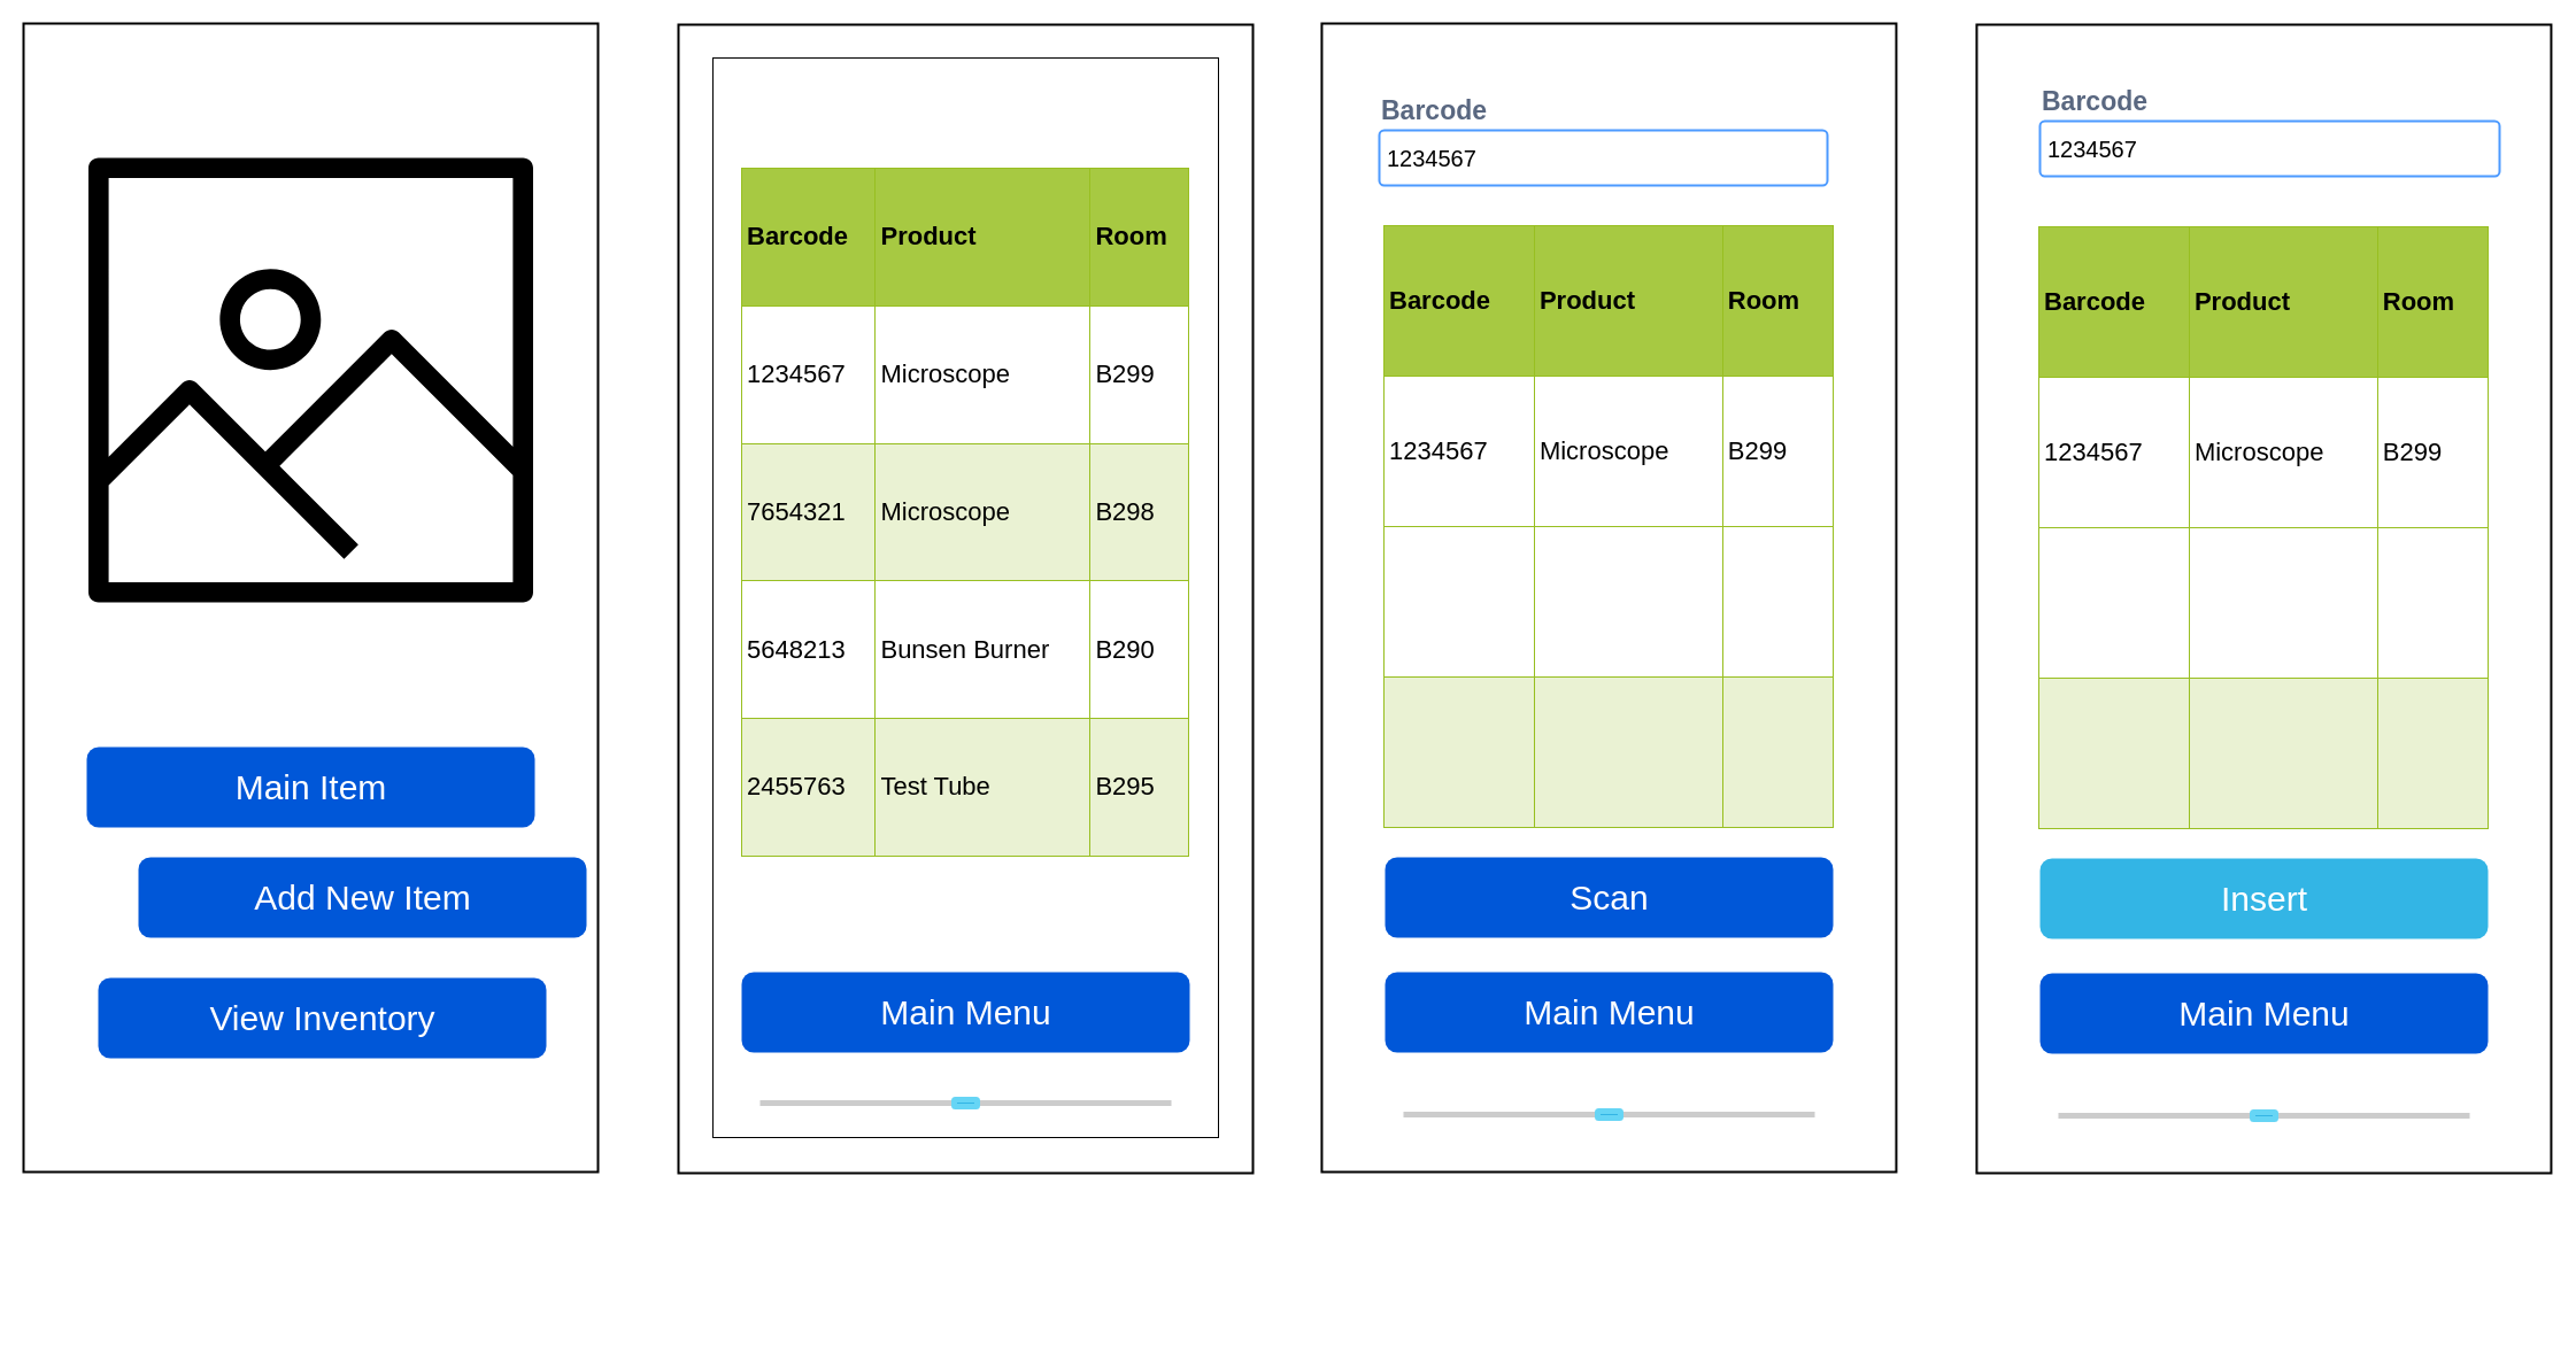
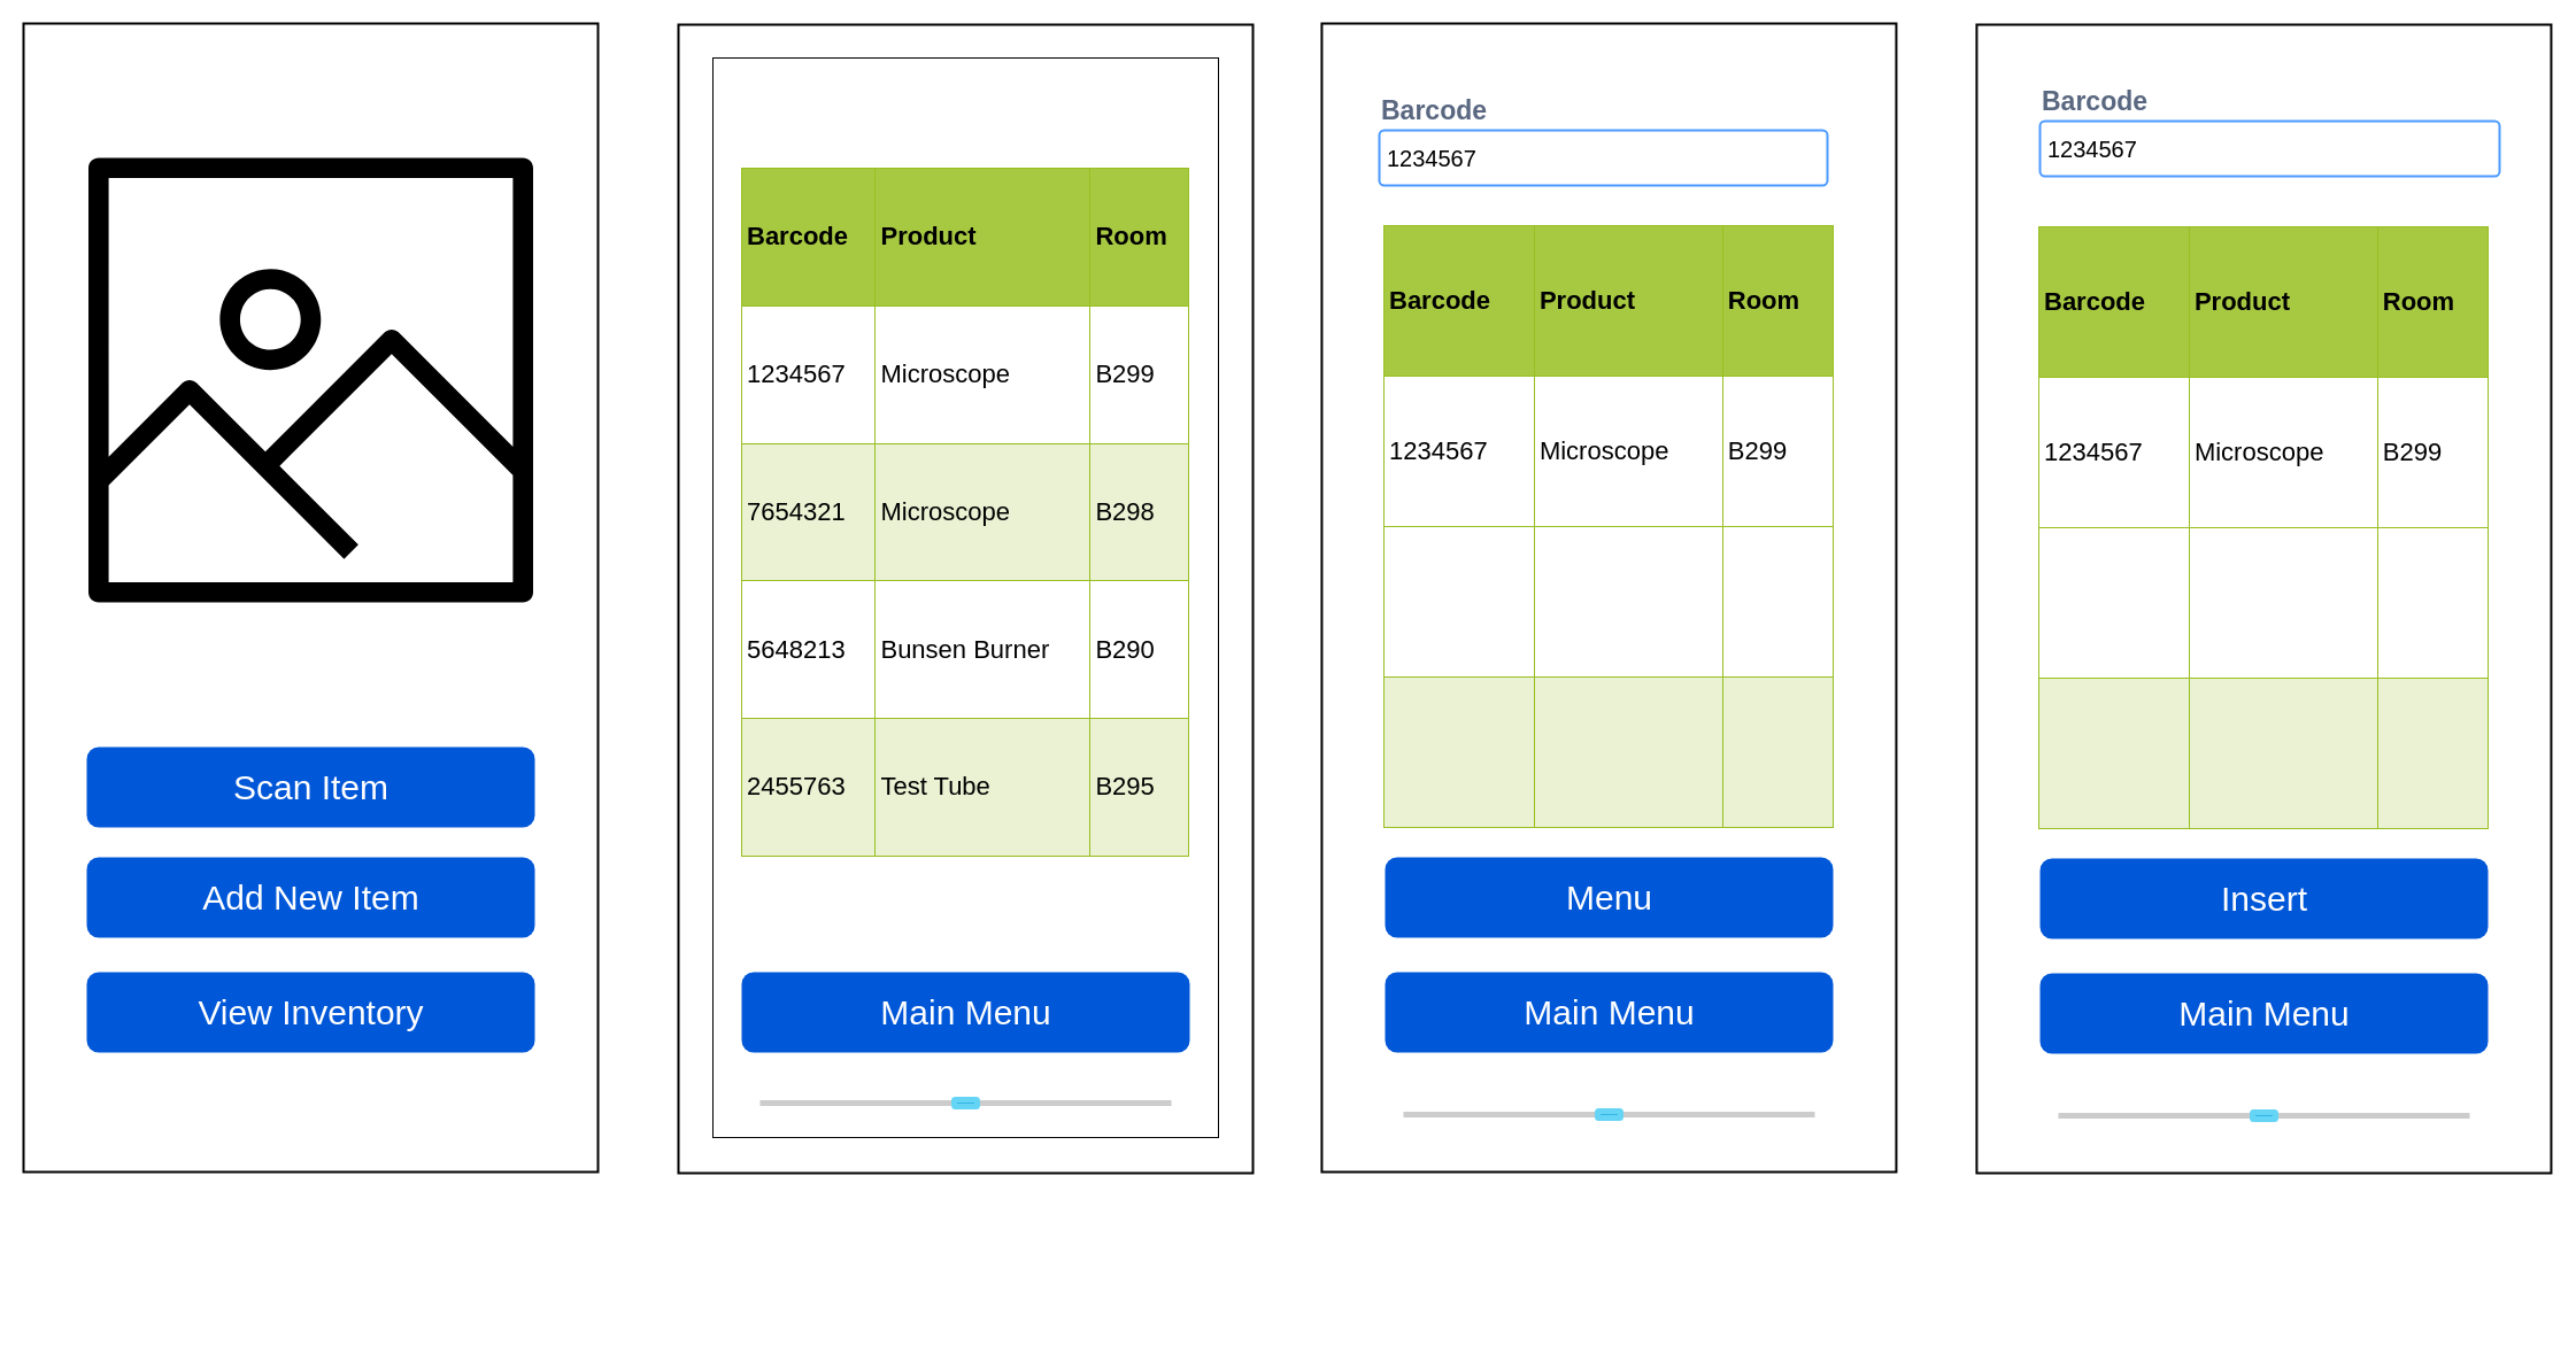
- <mxCell id="7" value="&lt;font style=&quot;font-size: 30px&quot;&gt;Main Item&lt;/font&gt;" style="rounded=1;fillColor=#0057D8;align=center;strokeColor=none;html=1;fontColor=#ffffff;fontSize=12" vertex="1" parent="1"><mxGeometry x="75" y="650" width="390" height="70" as="geometry" /></mxCell>
+ <mxCell id="7" value="&lt;font style=&quot;font-size: 30px&quot;&gt;Scan Item&lt;/font&gt;" style="rounded=1;fillColor=#0057D8;align=center;strokeColor=none;html=1;fontColor=#ffffff;fontSize=12" vertex="1" parent="1"><mxGeometry x="75" y="650" width="390" height="70" as="geometry" /></mxCell>
- <mxCell id="5" value="&lt;font style=&quot;font-size: 30px&quot;&gt;Add New Item&lt;/font&gt;" style="rounded=1;fillColor=#0057D8;align=center;strokeColor=none;html=1;fontColor=#ffffff;fontSize=12" vertex="1" parent="1"><mxGeometry x="120" y="746" width="390" height="70" as="geometry" /></mxCell>
+ <mxCell id="5" value="&lt;font style=&quot;font-size: 30px&quot;&gt;Add New Item&lt;/font&gt;" style="rounded=1;fillColor=#0057D8;align=center;strokeColor=none;html=1;fontColor=#ffffff;fontSize=12" vertex="1" parent="1"><mxGeometry x="75" y="746" width="390" height="70" as="geometry" /></mxCell>
- <mxCell id="16" value="&lt;font style=&quot;font-size: 30px&quot;&gt;Scan&lt;/font&gt;" style="rounded=1;fillColor=#0057D8;align=center;strokeColor=none;html=1;fontColor=#ffffff;fontSize=12" vertex="1" parent="1"><mxGeometry x="1205" y="746" width="390" height="70" as="geometry" /></mxCell>
+ <mxCell id="16" value="&lt;font style=&quot;font-size: 30px&quot;&gt;Menu&lt;/font&gt;" style="rounded=1;fillColor=#0057D8;align=center;strokeColor=none;html=1;fontColor=#ffffff;fontSize=12" vertex="1" parent="1"><mxGeometry x="1205" y="746" width="390" height="70" as="geometry" /></mxCell>
- <mxCell id="22" value="&lt;font style=&quot;font-size: 30px&quot;&gt;Insert&lt;/font&gt;" style="rounded=1;fillColor=#33b5e5;align=center;strokeColor=none;html=1;fontColor=#ffffff;fontSize=12;" vertex="1" parent="1"><mxGeometry x="1775" y="747" width="390" height="70" as="geometry" /></mxCell>
+ <mxCell id="22" value="&lt;font style=&quot;font-size: 30px&quot;&gt;Insert&lt;/font&gt;" style="rounded=1;fillColor=#0057D8;align=center;strokeColor=none;html=1;fontColor=#ffffff;fontSize=12" vertex="1" parent="1"><mxGeometry x="1775" y="747" width="390" height="70" as="geometry" /></mxCell>
- <mxCell id="6" value="&lt;font style=&quot;font-size: 30px&quot;&gt;View Inventory&lt;/font&gt;" style="rounded=1;fillColor=#0057D8;align=center;strokeColor=none;html=1;fontColor=#ffffff;fontSize=12" vertex="1" parent="1"><mxGeometry x="85" y="851" width="390" height="70" as="geometry" /></mxCell>
+ <mxCell id="6" value="&lt;font style=&quot;font-size: 30px&quot;&gt;View Inventory&lt;/font&gt;" style="rounded=1;fillColor=#0057D8;align=center;strokeColor=none;html=1;fontColor=#ffffff;fontSize=12" vertex="1" parent="1"><mxGeometry x="75" y="846" width="390" height="70" as="geometry" /></mxCell>
